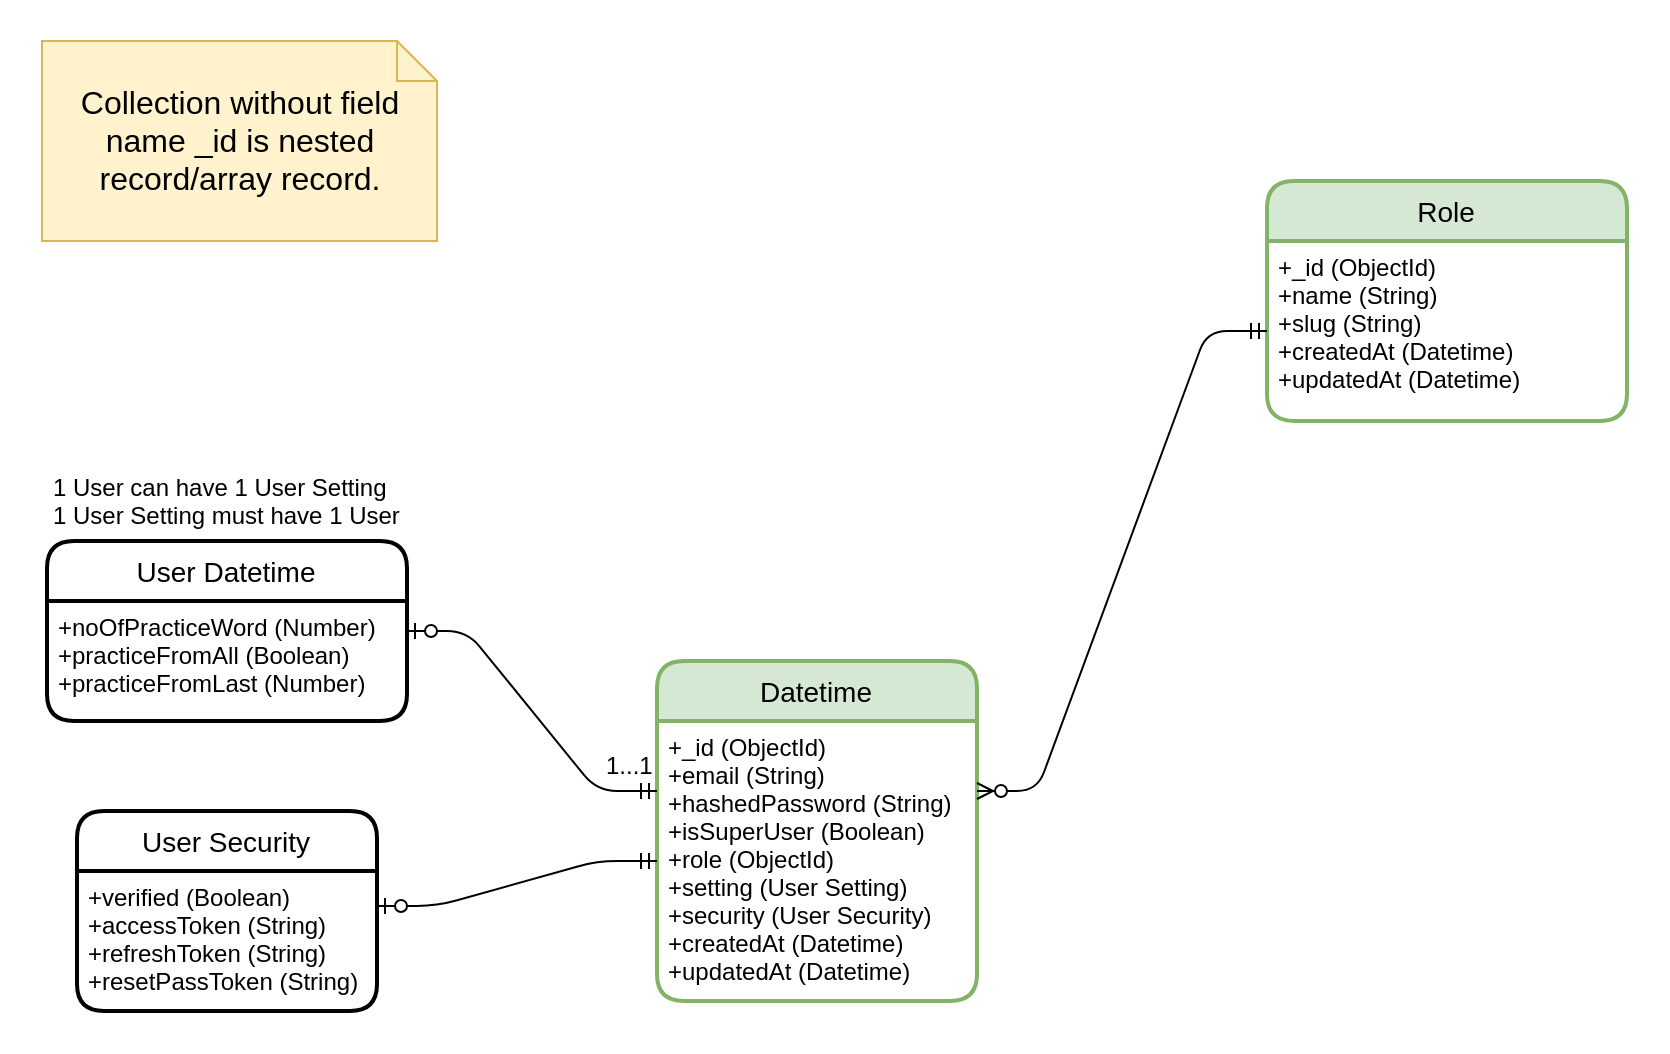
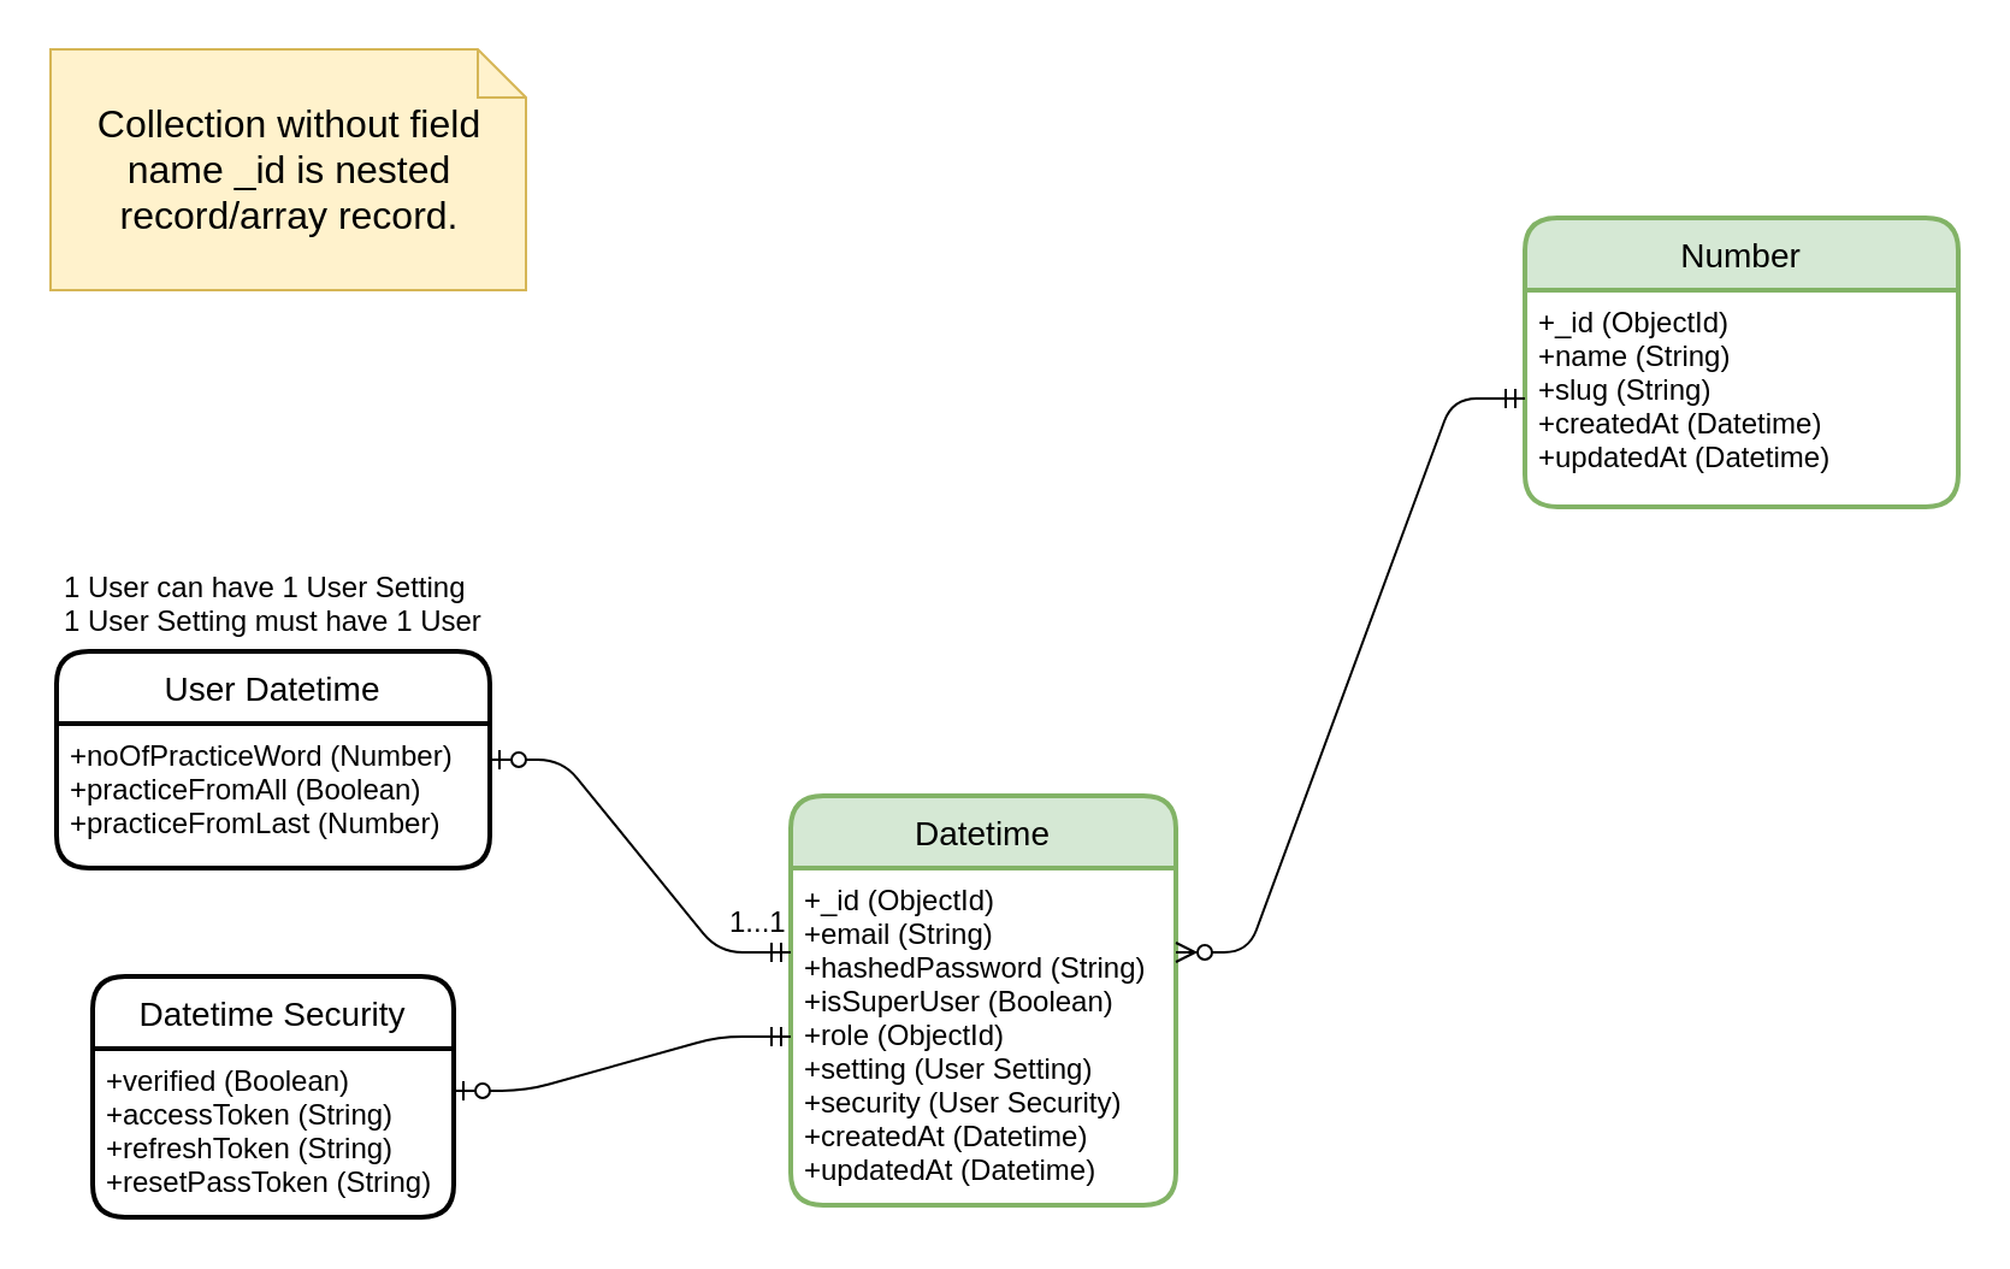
- <mxCell id="8" value="Role" style="swimlane;childLayout=stackLayout;horizontal=1;startSize=30;horizontalStack=0;rounded=1;fontSize=14;fontStyle=0;strokeWidth=2;resizeParent=0;resizeLast=1;shadow=0;dashed=0;align=center;fillColor=#d5e8d4;strokeColor=#82b366;" parent="1" vertex="1"><mxGeometry x="633" y="90" width="180" height="120" as="geometry" /></mxCell>
+ <mxCell id="8" value="Number" style="swimlane;childLayout=stackLayout;horizontal=1;startSize=30;horizontalStack=0;rounded=1;fontSize=14;fontStyle=0;strokeWidth=2;resizeParent=0;resizeLast=1;shadow=0;dashed=0;align=center;fillColor=#d5e8d4;strokeColor=#82b366;" parent="1" vertex="1"><mxGeometry x="633" y="90" width="180" height="120" as="geometry" /></mxCell>
- <mxCell id="6" value="User Security" style="swimlane;childLayout=stackLayout;horizontal=1;startSize=30;horizontalStack=0;rounded=1;fontSize=14;fontStyle=0;strokeWidth=2;resizeParent=0;resizeLast=1;shadow=0;dashed=0;align=center;" parent="1" vertex="1"><mxGeometry x="38" y="405" width="150" height="100" as="geometry" /></mxCell>
+ <mxCell id="6" value="Datetime Security" style="swimlane;childLayout=stackLayout;horizontal=1;startSize=30;horizontalStack=0;rounded=1;fontSize=14;fontStyle=0;strokeWidth=2;resizeParent=0;resizeLast=1;shadow=0;dashed=0;align=center;" parent="1" vertex="1"><mxGeometry x="38" y="405" width="150" height="100" as="geometry" /></mxCell>
